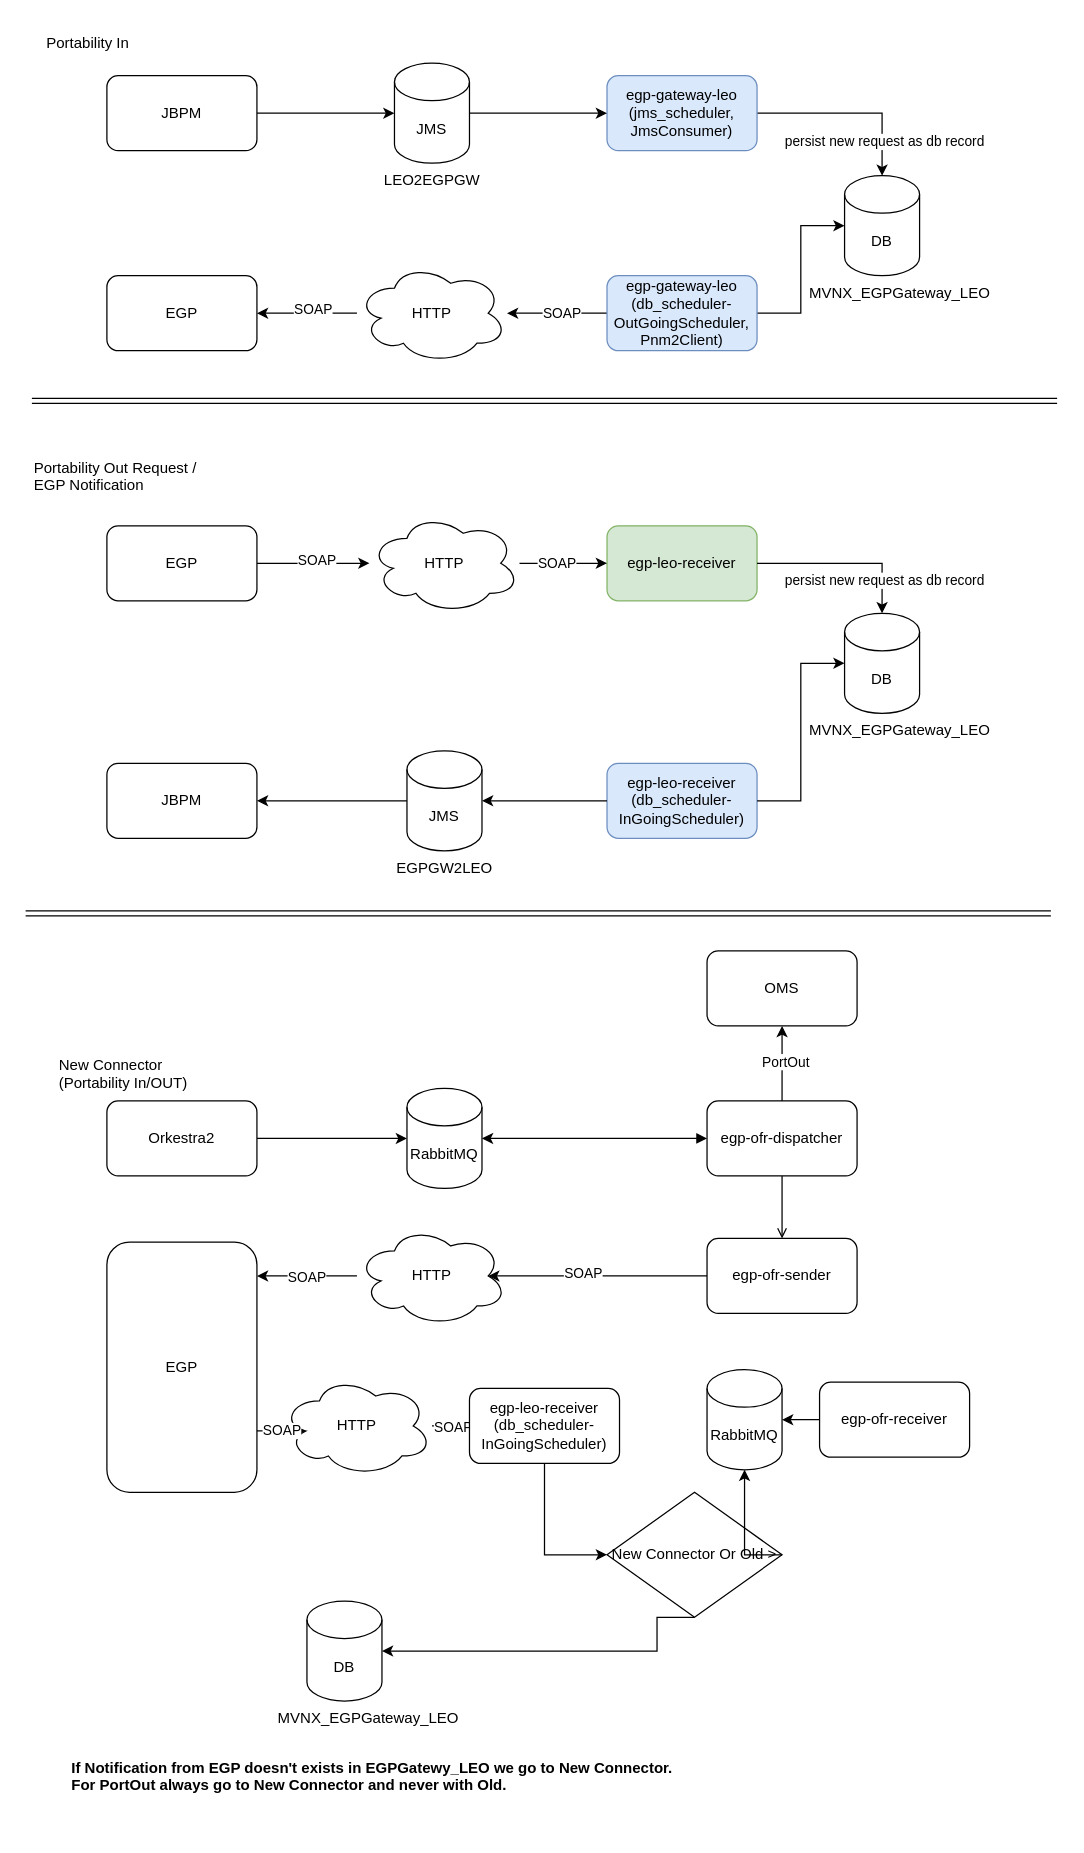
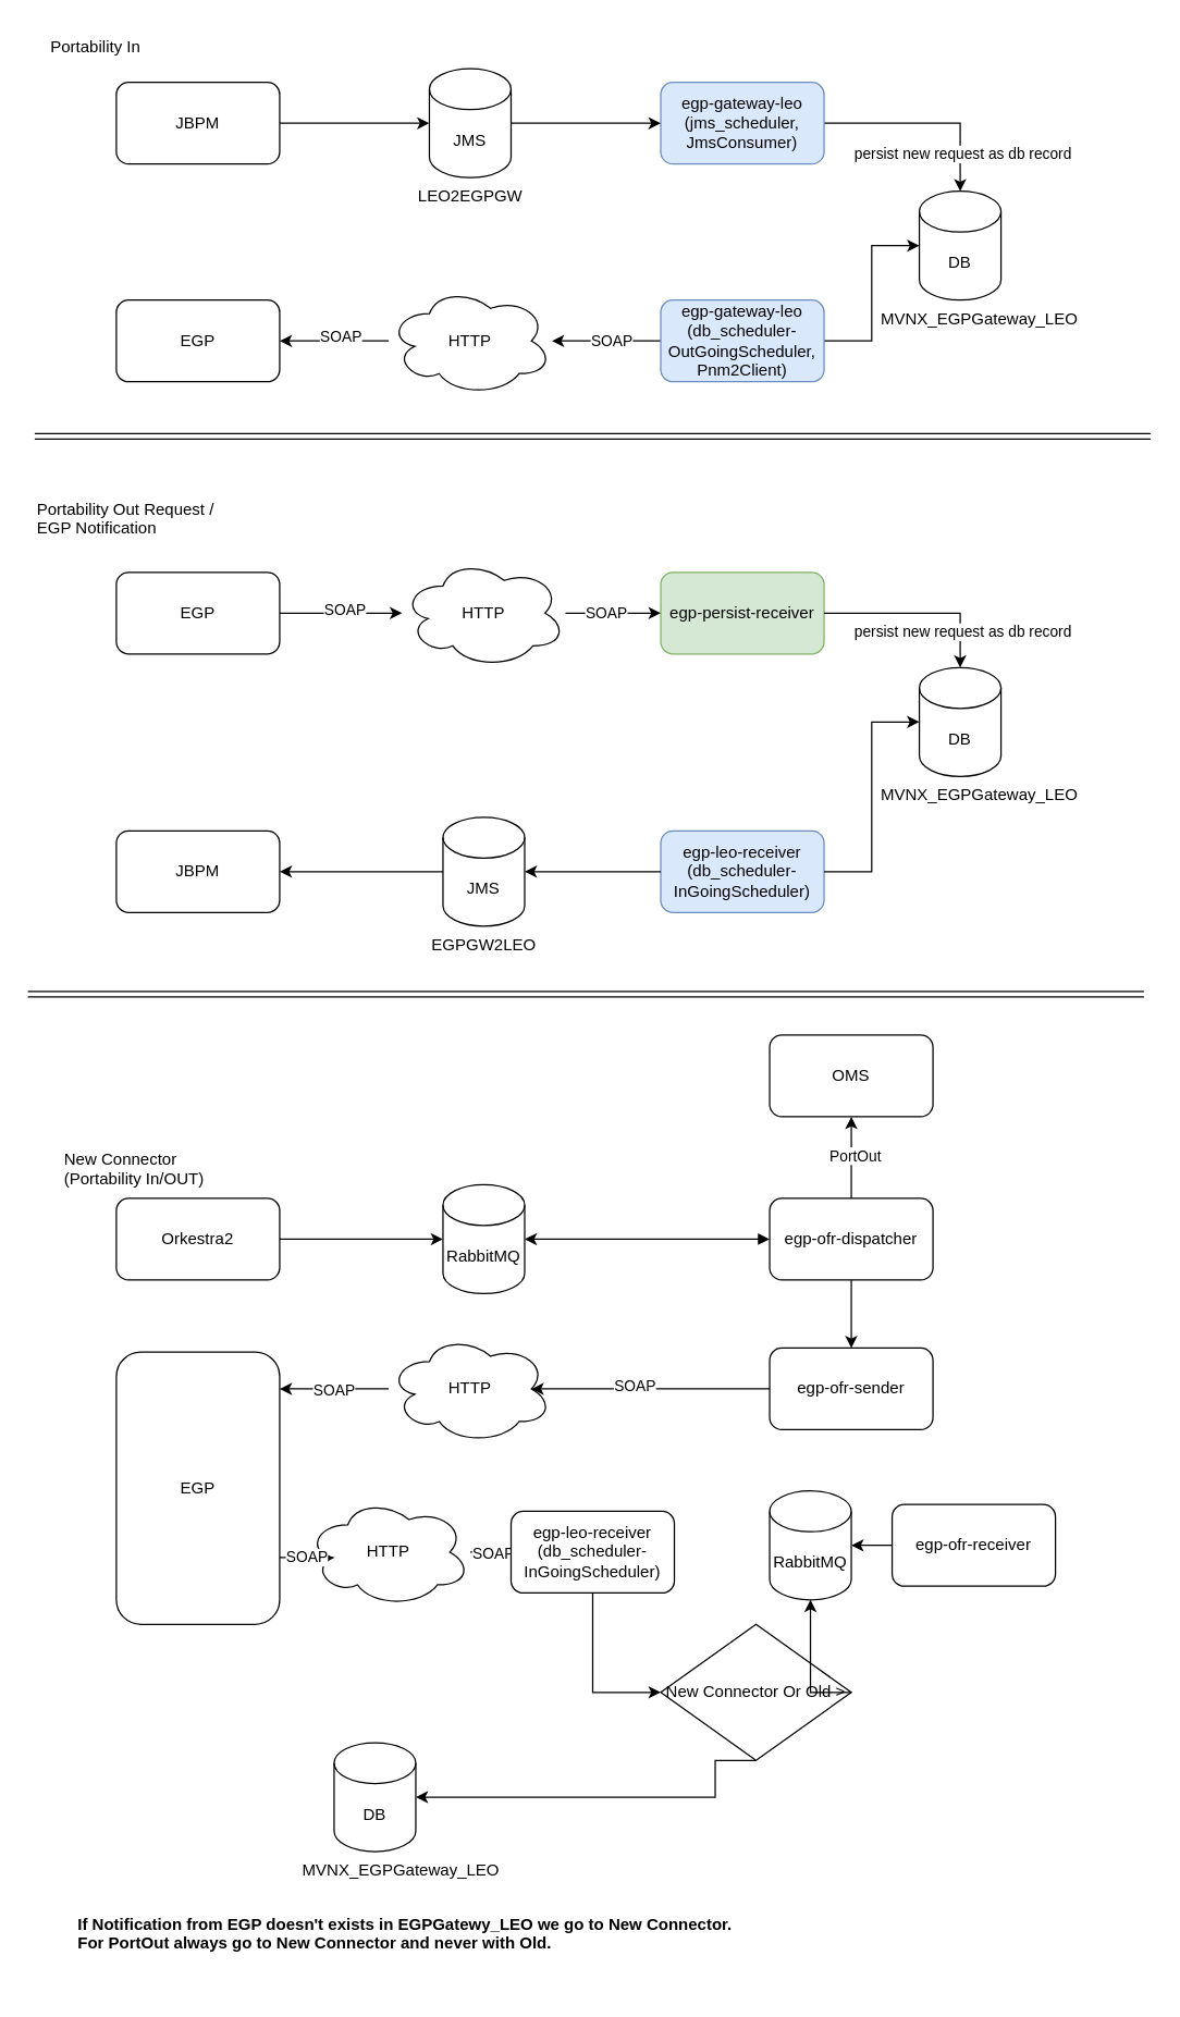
- <mxCell id="25" value="egp-leo-receiver" style="rounded=1;whiteSpace=wrap;html=1;fillColor=#d5e8d4;strokeColor=#82b366;" vertex="1" parent="1"><mxGeometry x="485" y="420" width="120" height="60" as="geometry" /></mxCell>
+ <mxCell id="25" value="egp-persist-receiver" style="rounded=1;whiteSpace=wrap;html=1;fillColor=#d5e8d4;strokeColor=#82b366;" vertex="1" parent="1"><mxGeometry x="485" y="420" width="120" height="60" as="geometry" /></mxCell>
- <mxCell id="44" style="edgeStyle=orthogonalEdgeStyle;rounded=0;orthogonalLoop=1;jettySize=auto;html=1;endArrow=open;" edge="1" parent="1" source="47" target="49"><mxGeometry relative="1" as="geometry" /></mxCell>
+ <mxCell id="44" style="edgeStyle=orthogonalEdgeStyle;rounded=0;orthogonalLoop=1;jettySize=auto;html=1;" edge="1" parent="1" source="47" target="49"><mxGeometry relative="1" as="geometry" /></mxCell>
